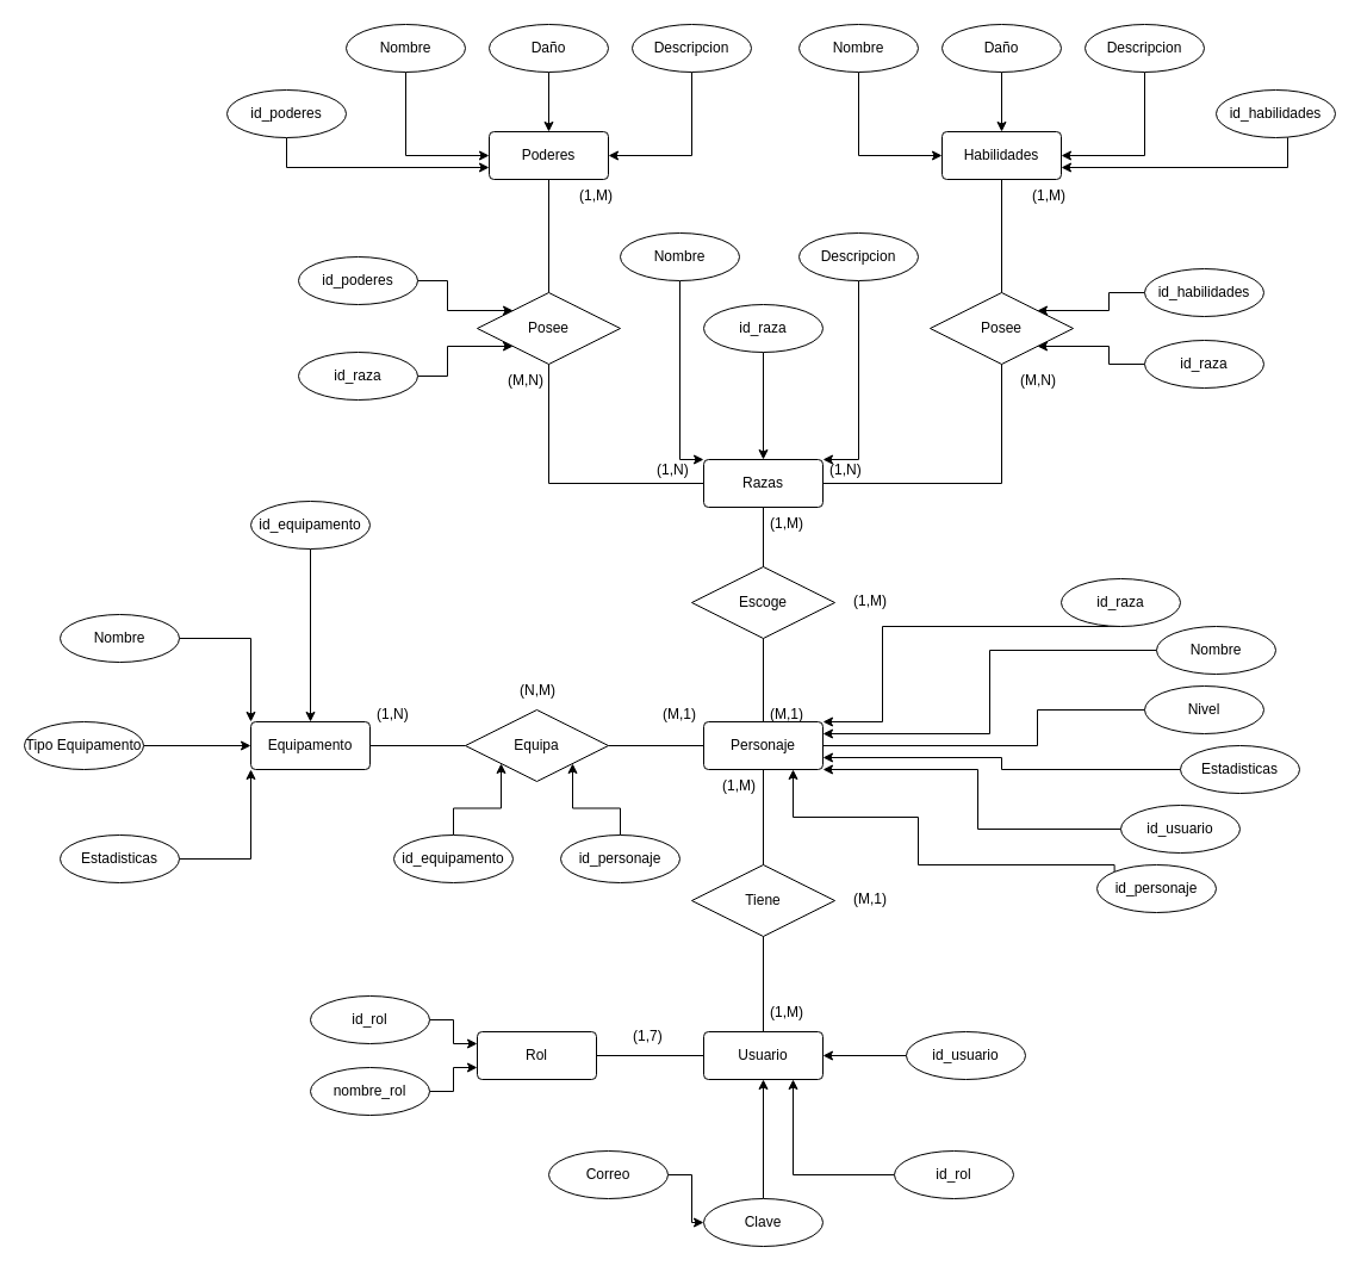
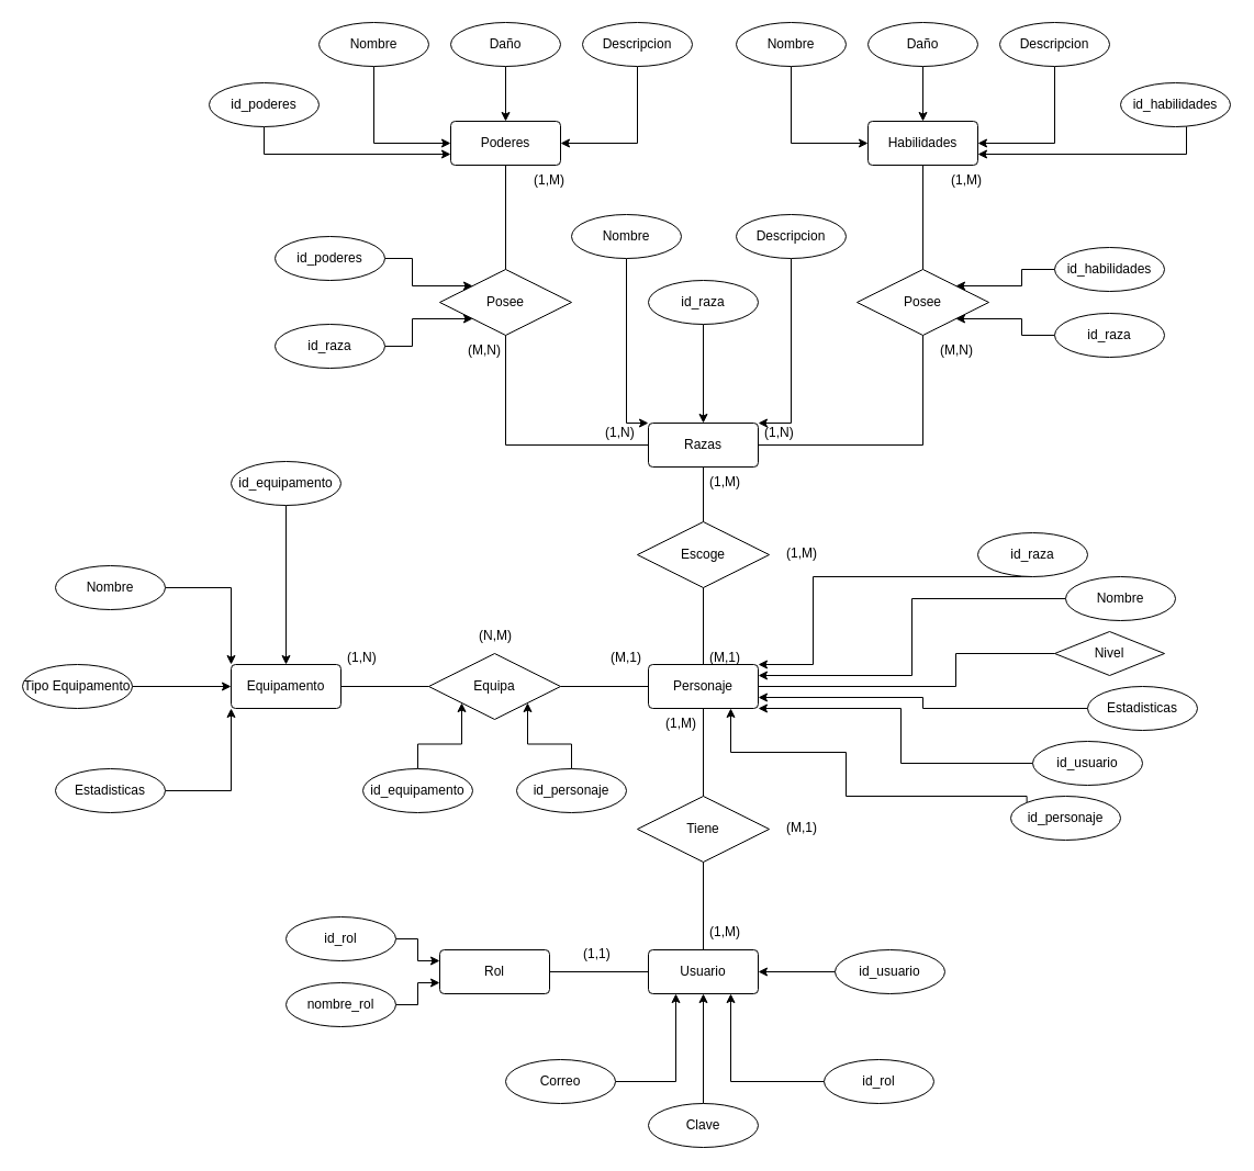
- <mxCell id="18" value="Nivel" style="ellipse;whiteSpace=wrap;html=1;align=center;" parent="1" vertex="1"><mxGeometry x="960" y="575" width="100" height="40" as="geometry" /></mxCell>
+ <mxCell id="18" value="Nivel" style="rhombus;whiteSpace=wrap;html=1;align=center;" parent="1" vertex="1"><mxGeometry x="960" y="575" width="100" height="40" as="geometry" /></mxCell>
- <mxCell id="52" value="(1,7)" style="text;strokeColor=none;fillColor=none;spacingLeft=4;spacingRight=4;overflow=hidden;rotatable=0;points=[[0,0.5],[1,0.5]];portConstraint=eastwest;fontSize=12;whiteSpace=wrap;html=1;" parent="1" vertex="1"><mxGeometry x="525" y="855" width="40" height="30" as="geometry" /></mxCell>
+ <mxCell id="52" value="(1,1)" style="text;strokeColor=none;fillColor=none;spacingLeft=4;spacingRight=4;overflow=hidden;rotatable=0;points=[[0,0.5],[1,0.5]];portConstraint=eastwest;fontSize=12;whiteSpace=wrap;html=1;" parent="1" vertex="1"><mxGeometry x="525" y="855" width="40" height="30" as="geometry" /></mxCell>
- <mxCell id="13" style="edgeStyle=orthogonalEdgeStyle;rounded=0;orthogonalLoop=1;jettySize=auto;html=1;" parent="1" source="14" target="12" edge="1"><mxGeometry relative="1" as="geometry" /></mxCell>
+ <mxCell id="13" style="edgeStyle=orthogonalEdgeStyle;rounded=0;orthogonalLoop=1;jettySize=auto;html=1;entryX=0.25;entryY=1;entryDx=0;entryDy=0;" parent="1" source="14" target="7" edge="1"><mxGeometry relative="1" as="geometry" /></mxCell>
